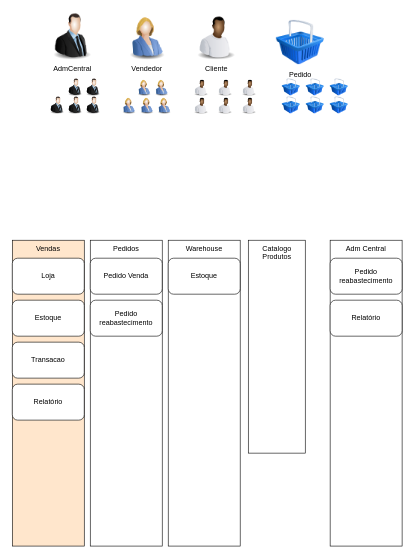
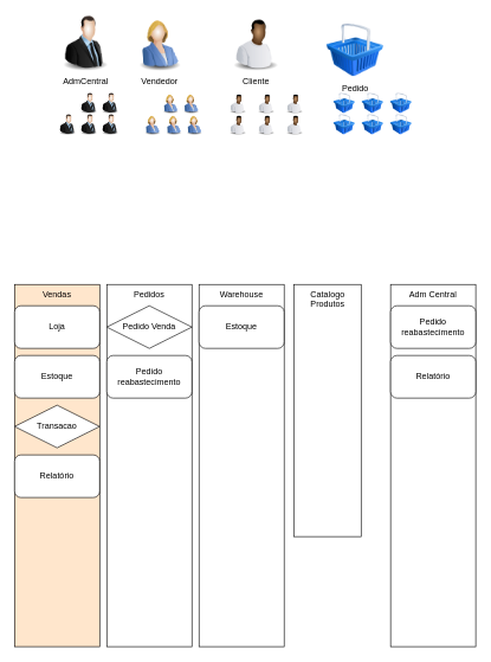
- <mxCell id="18" value="Vendedor" style="image;html=1;image=img/lib/clip_art/people/Suit_Woman_Blue_128x128.png;align=center;" vertex="1" parent="1"><mxGeometry x="204" y="20" width="80" height="80" as="geometry" /></mxCell>
+ <mxCell id="18" value="Vendedor" style="image;html=1;image=img/lib/clip_art/people/Suit_Woman_Blue_128x128.png;align=center;" vertex="1" parent="1"><mxGeometry x="184" y="20" width="80" height="80" as="geometry" /></mxCell>
- <mxCell id="10" value="Pedido Venda" style="rounded=1;whiteSpace=wrap;html=1;" vertex="1" parent="1"><mxGeometry x="150" y="430" width="120" height="60" as="geometry" /></mxCell>
+ <mxCell id="10" value="Pedido Venda" style="rhombus;whiteSpace=wrap;html=1;" vertex="1" parent="1"><mxGeometry x="150" y="430" width="120" height="60" as="geometry" /></mxCell>
- <mxCell id="13" value="Transacao" style="rounded=1;whiteSpace=wrap;html=1;" vertex="1" parent="1"><mxGeometry x="20" y="570" width="120" height="60" as="geometry" /></mxCell>
+ <mxCell id="13" value="Transacao" style="rhombus;whiteSpace=wrap;html=1;" vertex="1" parent="1"><mxGeometry x="20" y="570" width="120" height="60" as="geometry" /></mxCell>
